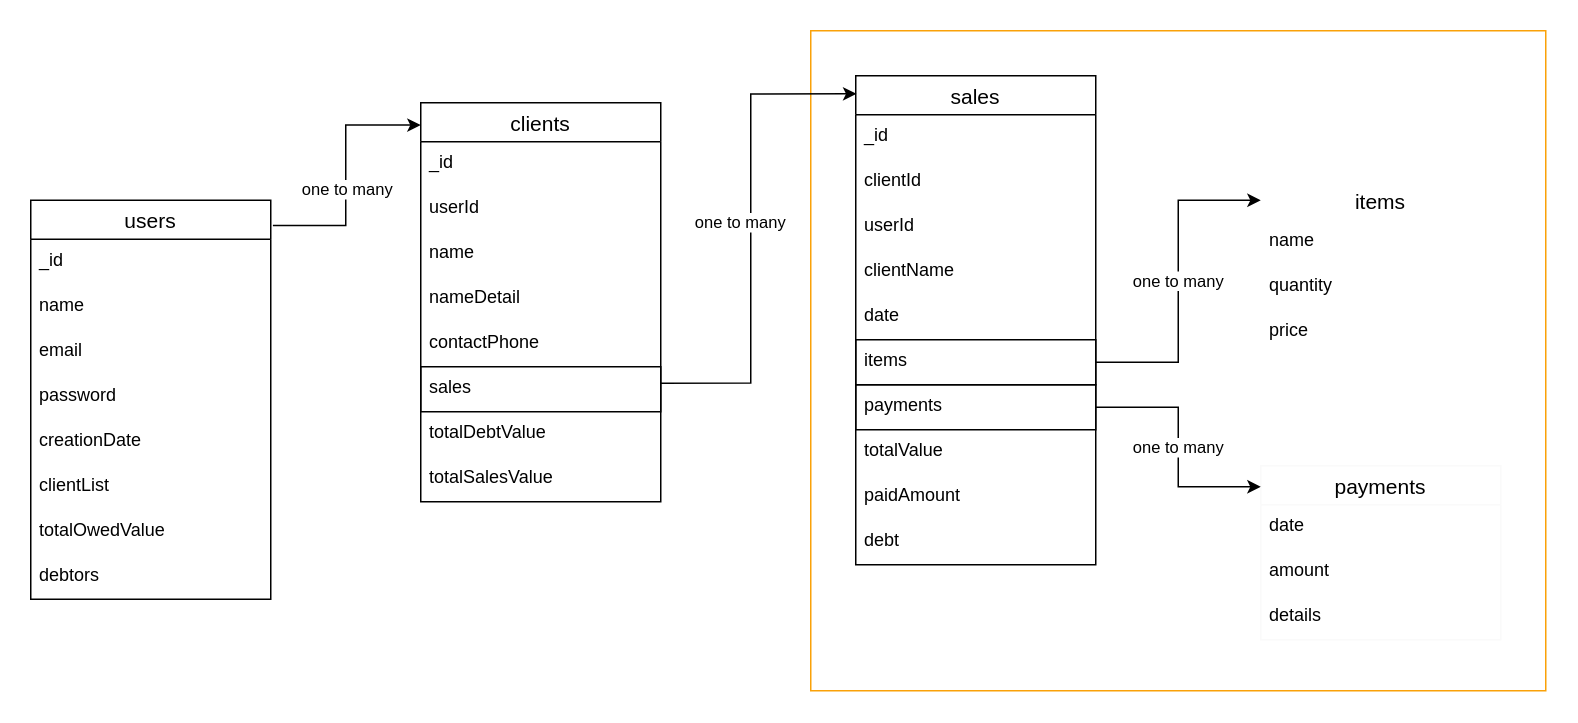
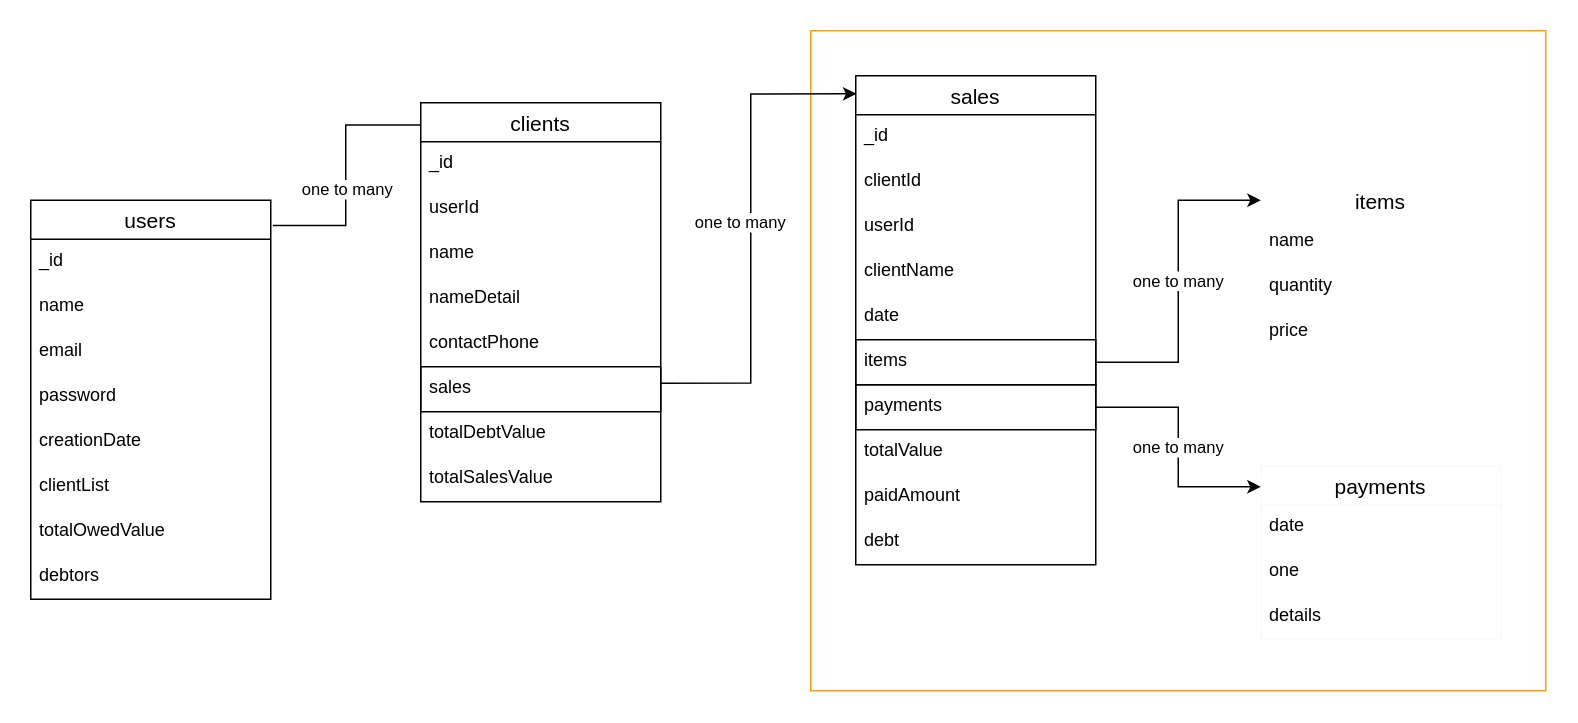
- <mxCell id="32" style="edgeStyle=orthogonalEdgeStyle;rounded=0;orthogonalLoop=1;jettySize=auto;html=1;exitX=1.009;exitY=0.063;exitDx=0;exitDy=0;entryX=0;entryY=0.056;entryDx=0;entryDy=0;exitPerimeter=0;entryPerimeter=0;" parent="1" source="3" target="12" edge="1"><mxGeometry relative="1" as="geometry" /></mxCell>
+ <mxCell id="32" style="edgeStyle=orthogonalEdgeStyle;rounded=0;orthogonalLoop=1;jettySize=auto;html=1;exitX=1.009;exitY=0.063;exitDx=0;exitDy=0;entryX=0;entryY=0.056;entryDx=0;entryDy=0;exitPerimeter=0;entryPerimeter=0;endArrow=none;" parent="1" source="3" target="12" edge="1"><mxGeometry relative="1" as="geometry" /></mxCell>
- <mxCell id="42" value="amount" style="text;strokeColor=none;fillColor=none;spacingLeft=4;spacingRight=4;overflow=hidden;rotatable=0;points=[[0,0.5],[1,0.5]];portConstraint=eastwest;fontSize=12;labelBorderColor=none;" parent="40" vertex="1"><mxGeometry y="56" width="160" height="30" as="geometry" /></mxCell>
+ <mxCell id="42" value="one" style="text;strokeColor=none;fillColor=none;spacingLeft=4;spacingRight=4;overflow=hidden;rotatable=0;points=[[0,0.5],[1,0.5]];portConstraint=eastwest;fontSize=12;labelBorderColor=none;" parent="40" vertex="1"><mxGeometry y="56" width="160" height="30" as="geometry" /></mxCell>
